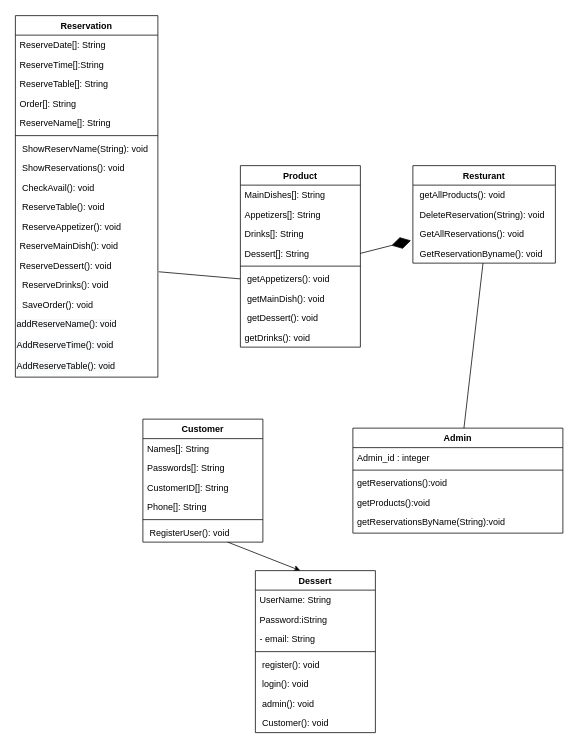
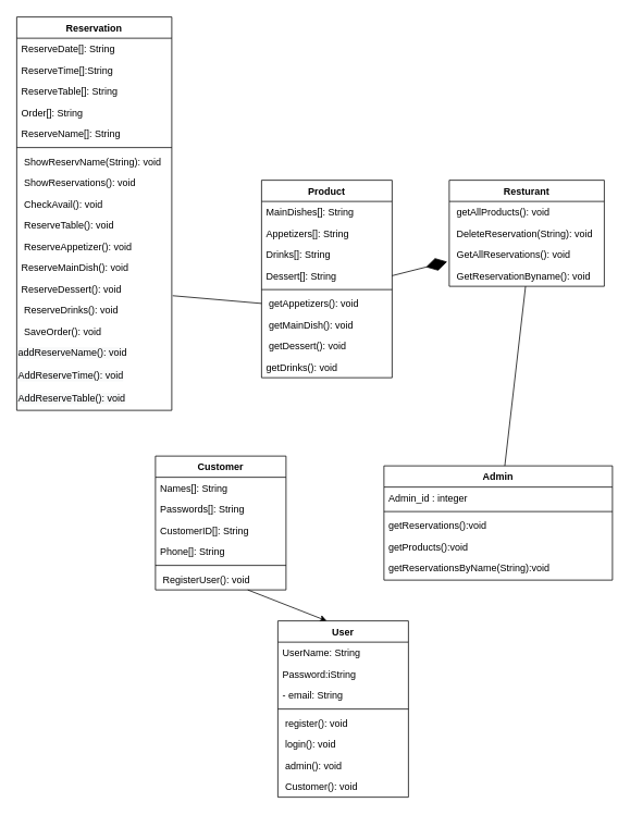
- <mxCell id="3" value="Dessert" style="swimlane;fontStyle=1;align=center;verticalAlign=top;childLayout=stackLayout;horizontal=1;startSize=26;horizontalStack=0;resizeParent=1;resizeParentMax=0;resizeLast=0;collapsible=1;marginBottom=0;" parent="1" vertex="1"><mxGeometry x="340" y="760" width="160" height="216" as="geometry" /></mxCell>
+ <mxCell id="3" value="User" style="swimlane;fontStyle=1;align=center;verticalAlign=top;childLayout=stackLayout;horizontal=1;startSize=26;horizontalStack=0;resizeParent=1;resizeParentMax=0;resizeLast=0;collapsible=1;marginBottom=0;" parent="1" vertex="1"><mxGeometry x="340" y="760" width="160" height="216" as="geometry" /></mxCell>
